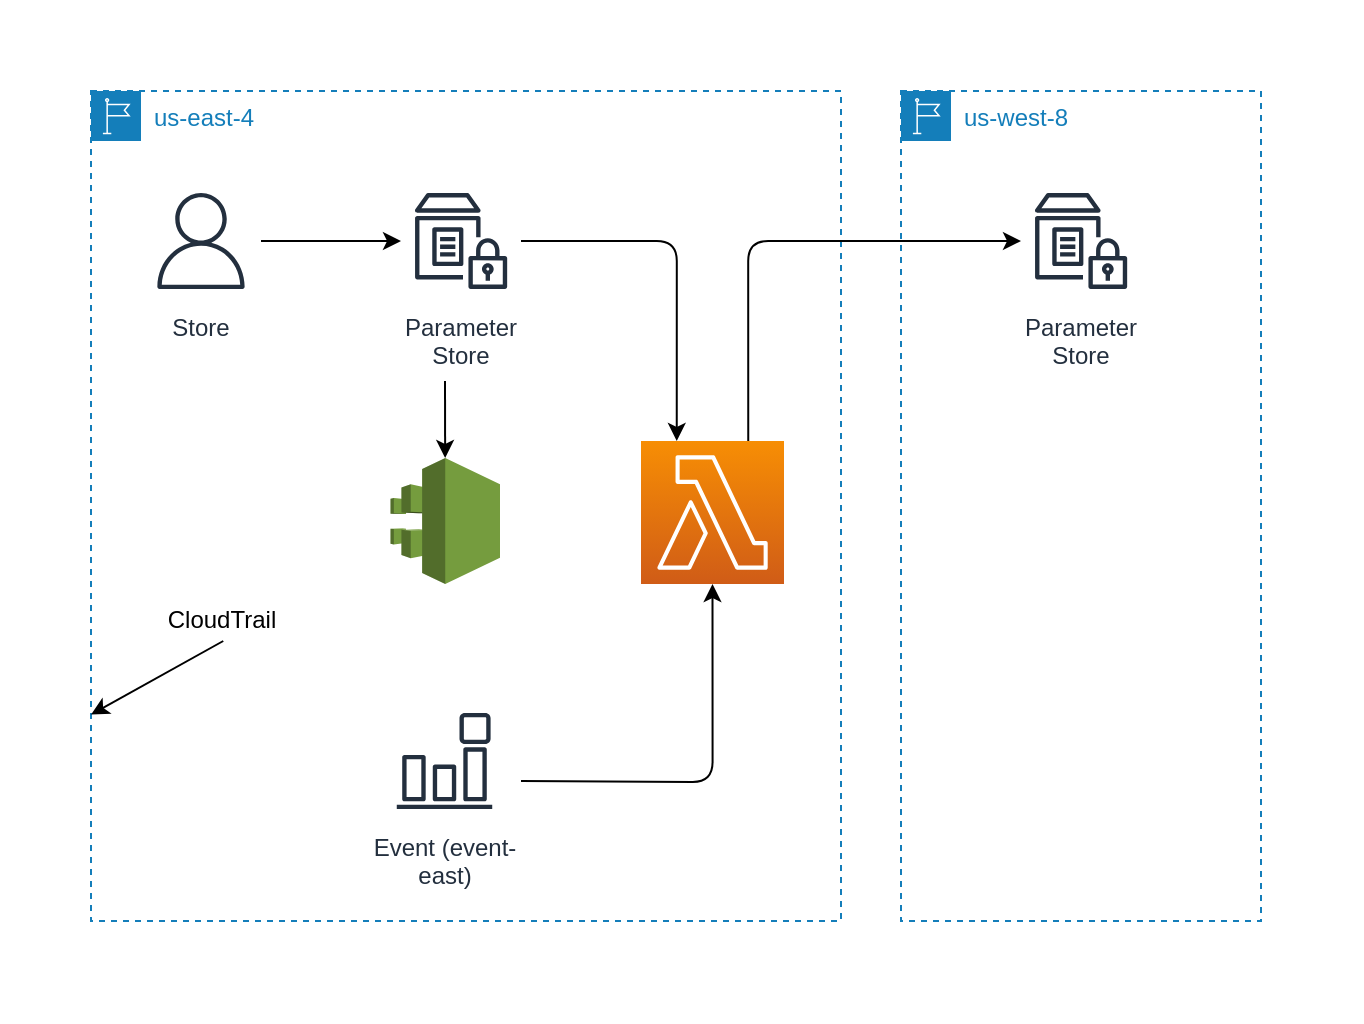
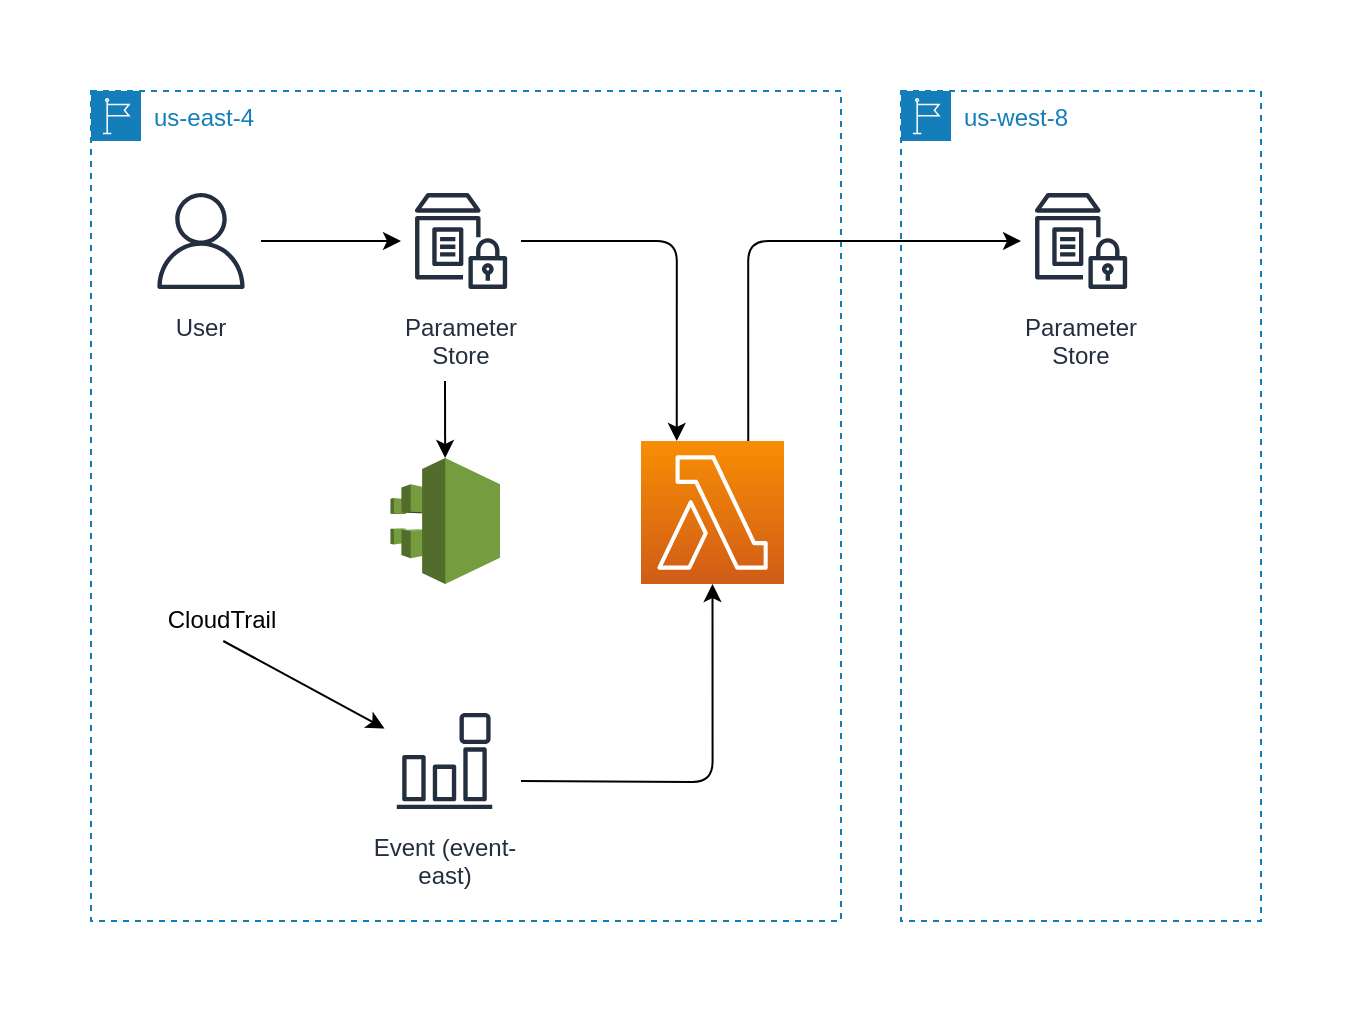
- <mxCell id="5" value="Store" style="sketch=0;outlineConnect=0;fontColor=#232F3E;gradientColor=none;strokeColor=#232F3E;fillColor=#ffffff;dashed=0;verticalLabelPosition=bottom;verticalAlign=top;align=center;html=1;fontSize=12;fontStyle=0;aspect=fixed;shape=mxgraph.aws4.resourceIcon;resIcon=mxgraph.aws4.user;" vertex="1" parent="1"><mxGeometry x="70" y="90" width="60" height="60" as="geometry" /></mxCell>
+ <mxCell id="5" value="User" style="sketch=0;outlineConnect=0;fontColor=#232F3E;gradientColor=none;strokeColor=#232F3E;fillColor=#ffffff;dashed=0;verticalLabelPosition=bottom;verticalAlign=top;align=center;html=1;fontSize=12;fontStyle=0;aspect=fixed;shape=mxgraph.aws4.resourceIcon;resIcon=mxgraph.aws4.user;" vertex="1" parent="1"><mxGeometry x="70" y="90" width="60" height="60" as="geometry" /></mxCell>
- <mxCell id="17" value="" style="endArrow=classic;html=1;exitX=0.5;exitY=1;exitDx=0;exitDy=0;" edge="1" parent="1" source="13" target="3"><mxGeometry width="50" height="50" relative="1" as="geometry"><mxPoint x="232" y="200" as="sourcePoint" /><mxPoint x="232.069" y="238.5" as="targetPoint" /></mxGeometry></mxCell>
+ <mxCell id="17" value="" style="endArrow=classic;html=1;exitX=0.5;exitY=1;exitDx=0;exitDy=0;" edge="1" parent="1" source="13" target="7"><mxGeometry width="50" height="50" relative="1" as="geometry"><mxPoint x="232" y="200" as="sourcePoint" /><mxPoint x="232.069" y="238.5" as="targetPoint" /></mxGeometry></mxCell>
